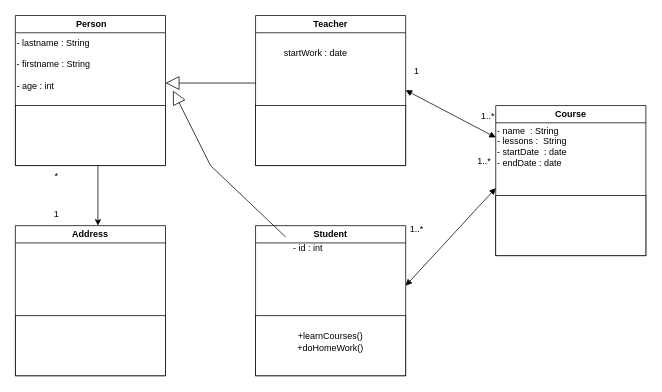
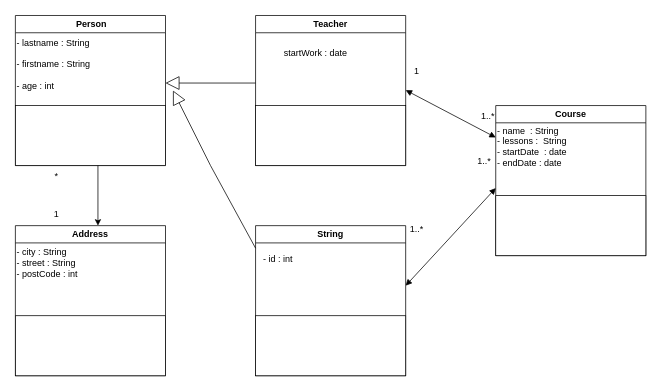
- <mxCell id="12" value="Student" style="swimlane;whiteSpace=wrap;html=1;" vertex="1" parent="1"><mxGeometry x="340" y="300" width="200" height="200" as="geometry" /></mxCell>
+ <mxCell id="12" value="String" style="swimlane;whiteSpace=wrap;html=1;" vertex="1" parent="1"><mxGeometry x="340" y="300" width="200" height="200" as="geometry" /></mxCell>
- <mxCell id="14" value="- id : int" style="text;html=1;strokeColor=none;fillColor=none;align=center;verticalAlign=middle;whiteSpace=wrap;rounded=0;" vertex="1" parent="12"><mxGeometry x="40" y="15" width="60" height="30" as="geometry" /></mxCell>
+ <mxCell id="14" value="- id : int" style="text;html=1;strokeColor=none;fillColor=none;align=center;verticalAlign=middle;whiteSpace=wrap;rounded=0;" vertex="1" parent="12"><mxGeometry y="30" width="60" height="30" as="geometry" /></mxCell>
+ <mxCell id="7" value="- city : String&lt;br&gt;- street : String&lt;br&gt;&lt;div style=&quot;&quot;&gt;&lt;span style=&quot;background-color: initial;&quot;&gt;- postCode : int&lt;/span&gt;&lt;/div&gt;" style="text;html=1;strokeColor=none;fillColor=none;align=left;verticalAlign=middle;whiteSpace=wrap;rounded=0;spacingTop=0;spacingBottom=0;spacing=2;" vertex="1" parent="5"><mxGeometry y="20" width="90" height="60" as="geometry" /></mxCell>
- <mxCell id="15" value="+learnCourses()&lt;br&gt;+doHomeWork()" style="text;html=1;strokeColor=none;fillColor=none;align=center;verticalAlign=middle;whiteSpace=wrap;rounded=0;" vertex="1" parent="12"><mxGeometry x="32" y="140" width="136" height="30" as="geometry" /></mxCell>
